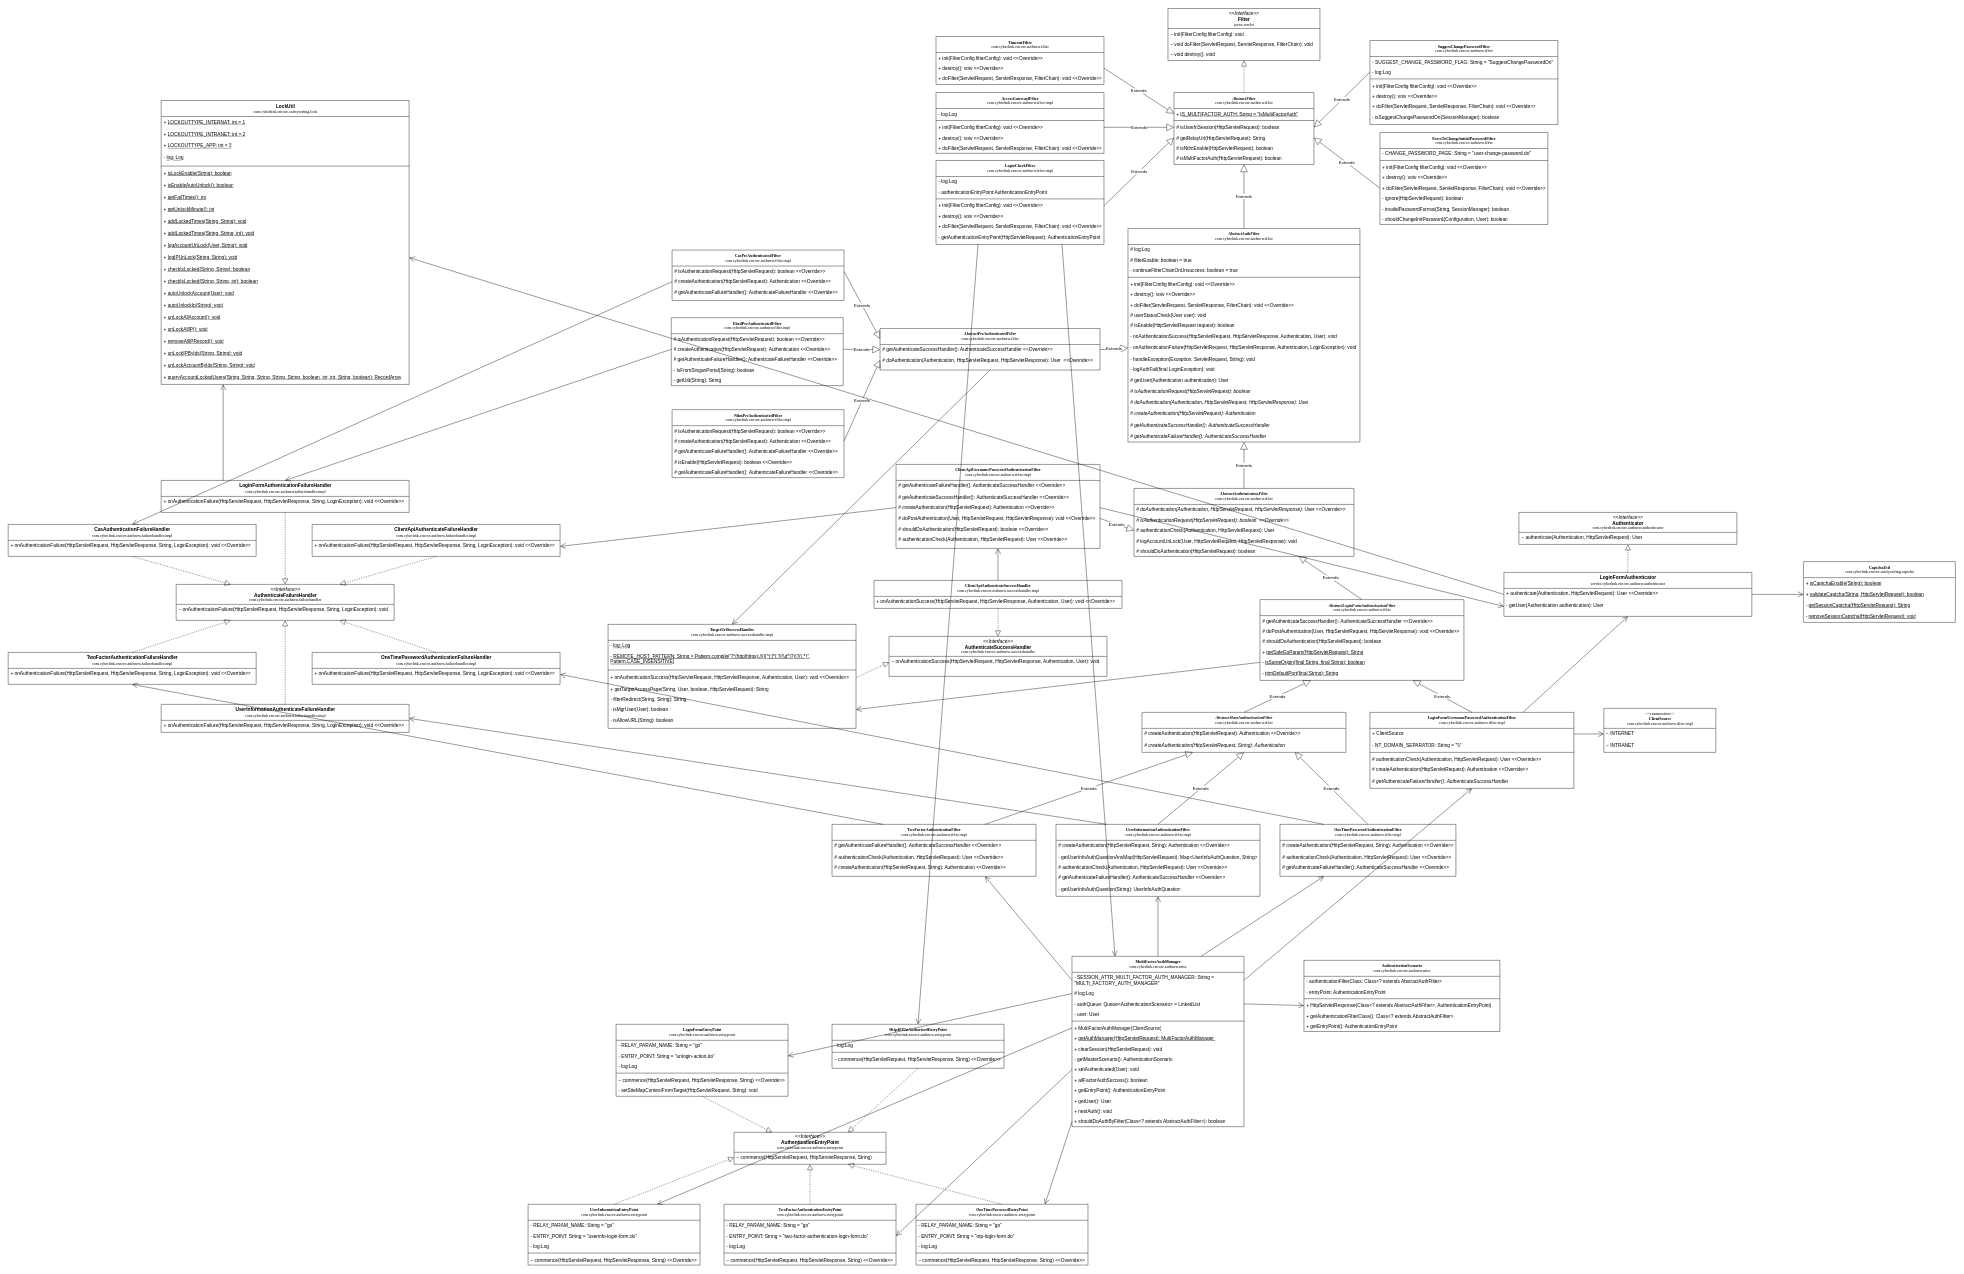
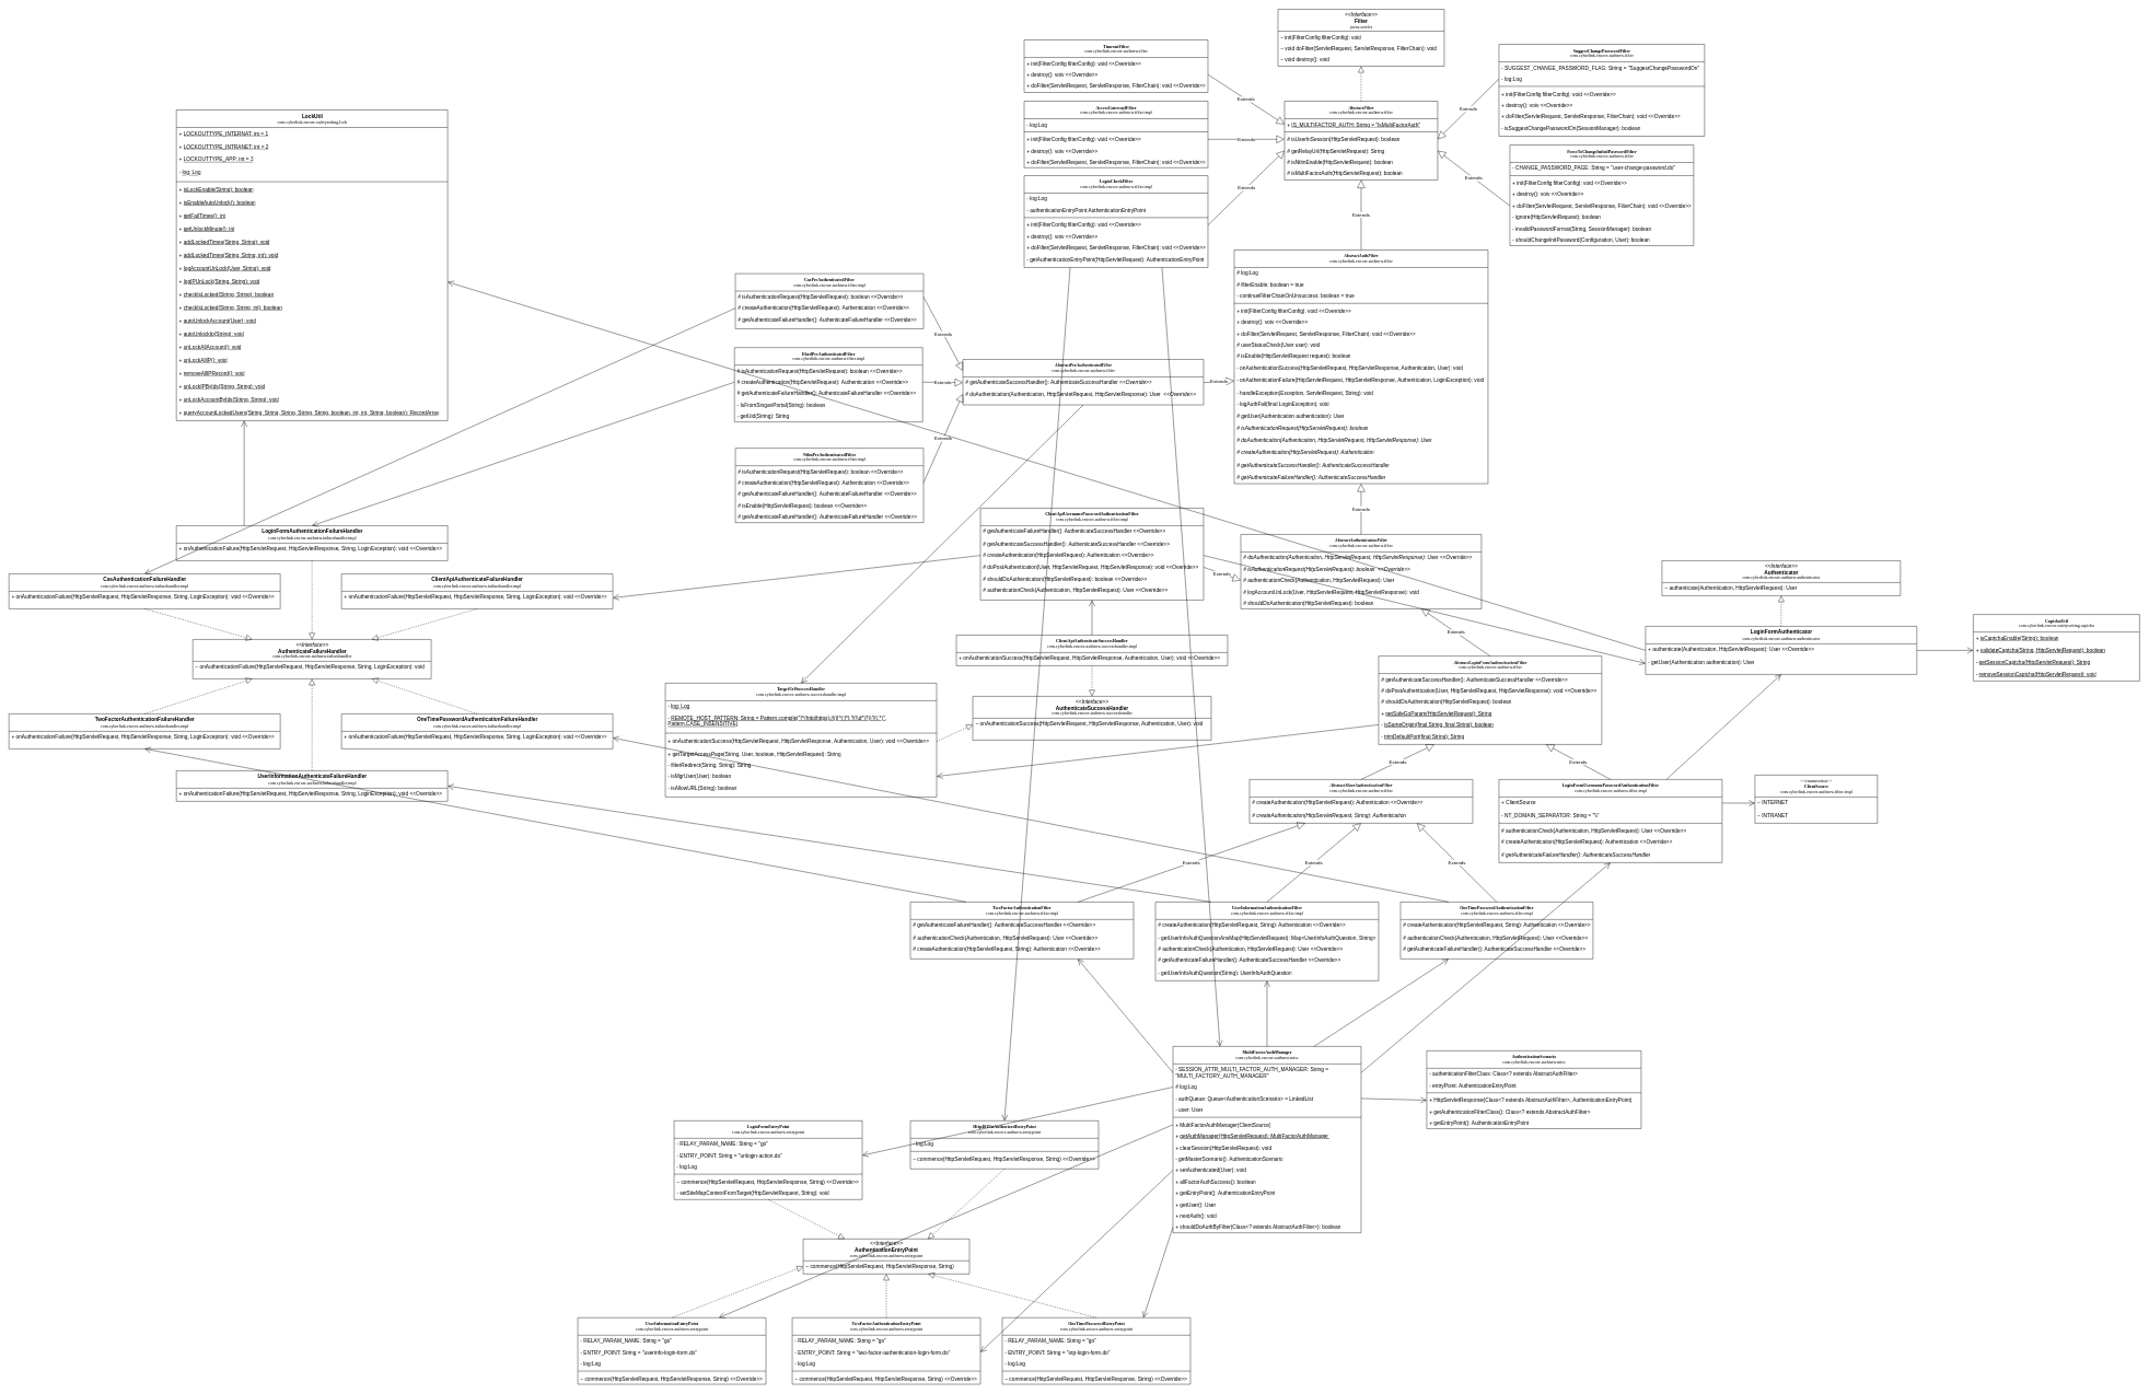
- <mxCell id="294" value="&lt;b style=&quot;border-color: var(--border-color); font-family: Helvetica; font-size: 12px;&quot;&gt;LoginFormAuthenticator&lt;/b&gt;&lt;i&gt;&lt;br&gt;&lt;/i&gt;servlet.cyberlink.encore.authnew.authenticator" style="swimlane;html=1;fontStyle=0;childLayout=stackLayout;horizontal=1;startSize=40;horizontalStack=0;resizeParent=1;resizeLast=0;collapsible=1;marginBottom=0;swimlaneFillColor=#ffffff;rounded=0;shadow=0;comic=0;labelBackgroundColor=none;strokeWidth=1;fontFamily=Verdana;fontSize=10;align=center;" parent="1" vertex="1"><mxGeometry x="3760" y="1430" width="620" height="110" as="geometry" /></mxCell>
+ <mxCell id="294" value="&lt;b style=&quot;border-color: var(--border-color); font-family: Helvetica; font-size: 12px;&quot;&gt;LoginFormAuthenticator&lt;/b&gt;&lt;i&gt;&lt;br&gt;&lt;/i&gt;com.cyberlink.encore.authnew.authenticator" style="swimlane;html=1;fontStyle=0;childLayout=stackLayout;horizontal=1;startSize=40;horizontalStack=0;resizeParent=1;resizeLast=0;collapsible=1;marginBottom=0;swimlaneFillColor=#ffffff;rounded=0;shadow=0;comic=0;labelBackgroundColor=none;strokeWidth=1;fontFamily=Verdana;fontSize=10;align=center;" parent="1" vertex="1"><mxGeometry x="3760" y="1430" width="620" height="110" as="geometry" /></mxCell>
